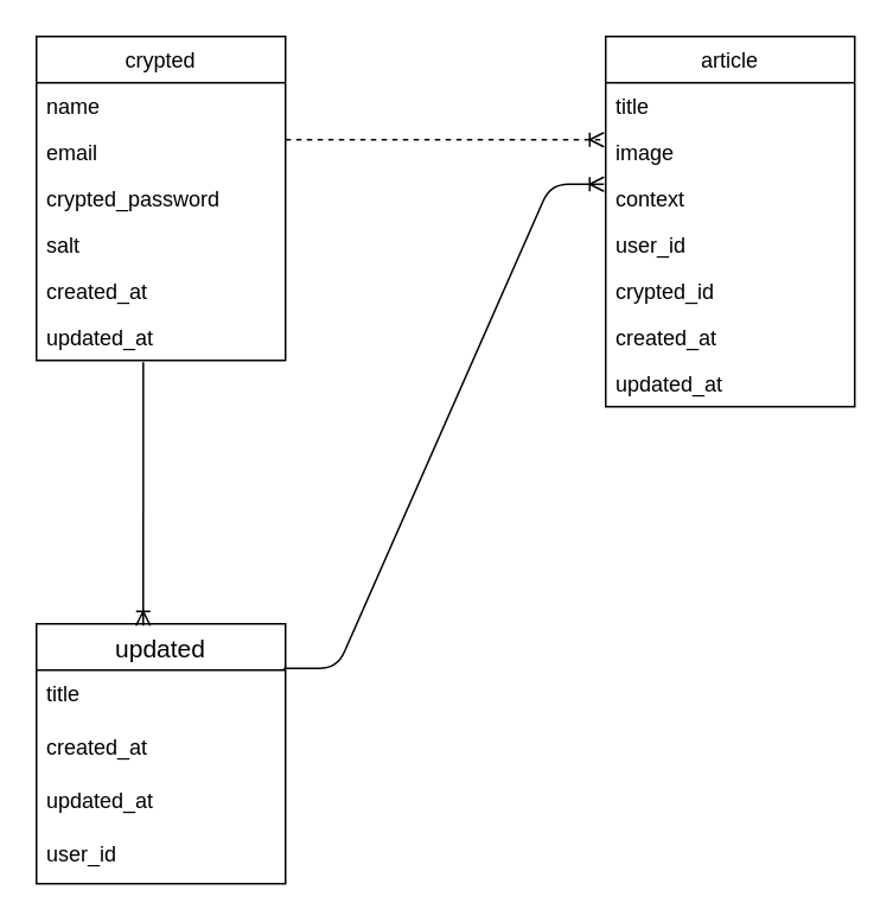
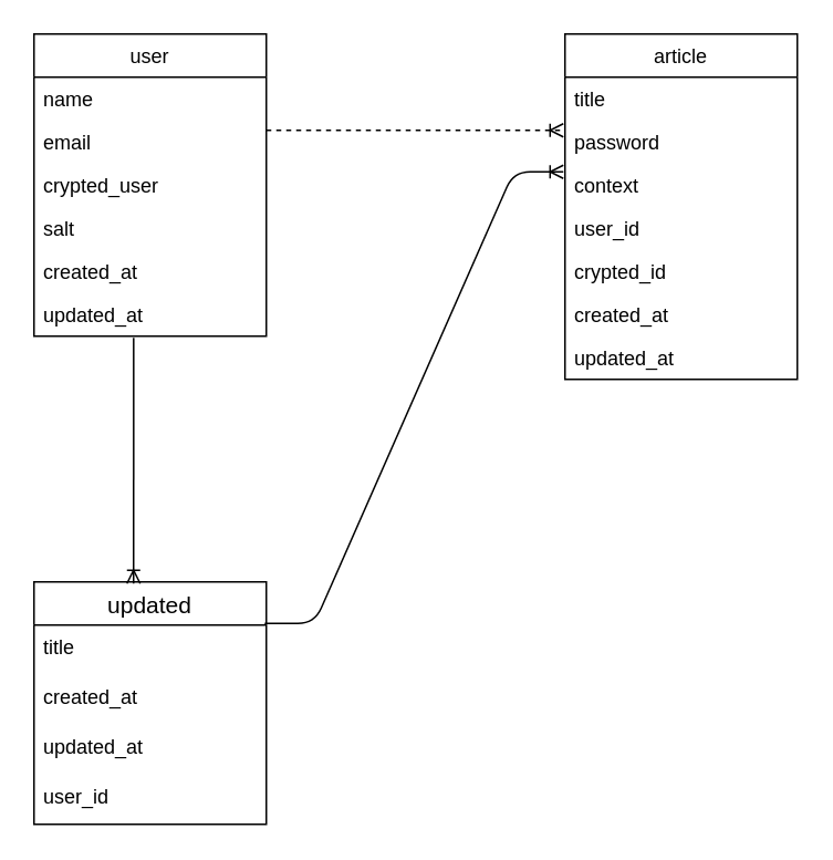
- <mxCell id="2" value="crypted" style="swimlane;fontStyle=0;childLayout=stackLayout;horizontal=1;startSize=26;fillColor=none;horizontalStack=0;resizeParent=1;resizeParentMax=0;resizeLast=0;collapsible=1;marginBottom=0;" vertex="1" parent="1"><mxGeometry x="20" y="20" width="140" height="182" as="geometry" /></mxCell>
+ <mxCell id="2" value="user" style="swimlane;fontStyle=0;childLayout=stackLayout;horizontal=1;startSize=26;fillColor=none;horizontalStack=0;resizeParent=1;resizeParentMax=0;resizeLast=0;collapsible=1;marginBottom=0;" vertex="1" parent="1"><mxGeometry x="20" y="20" width="140" height="182" as="geometry" /></mxCell>
- <mxCell id="11" value="image" style="text;strokeColor=none;fillColor=none;align=left;verticalAlign=top;spacingLeft=4;spacingRight=4;overflow=hidden;rotatable=0;points=[[0,0.5],[1,0.5]];portConstraint=eastwest;" vertex="1" parent="9"><mxGeometry y="52" width="140" height="26" as="geometry" /></mxCell>
+ <mxCell id="11" value="password" style="text;strokeColor=none;fillColor=none;align=left;verticalAlign=top;spacingLeft=4;spacingRight=4;overflow=hidden;rotatable=0;points=[[0,0.5],[1,0.5]];portConstraint=eastwest;" vertex="1" parent="9"><mxGeometry y="52" width="140" height="26" as="geometry" /></mxCell>
- <mxCell id="5" value="crypted_password" style="text;strokeColor=none;fillColor=none;align=left;verticalAlign=top;spacingLeft=4;spacingRight=4;overflow=hidden;rotatable=0;points=[[0,0.5],[1,0.5]];portConstraint=eastwest;" vertex="1" parent="2"><mxGeometry y="78" width="140" height="26" as="geometry" /></mxCell>
+ <mxCell id="5" value="crypted_user" style="text;strokeColor=none;fillColor=none;align=left;verticalAlign=top;spacingLeft=4;spacingRight=4;overflow=hidden;rotatable=0;points=[[0,0.5],[1,0.5]];portConstraint=eastwest;" vertex="1" parent="2"><mxGeometry y="78" width="140" height="26" as="geometry" /></mxCell>
